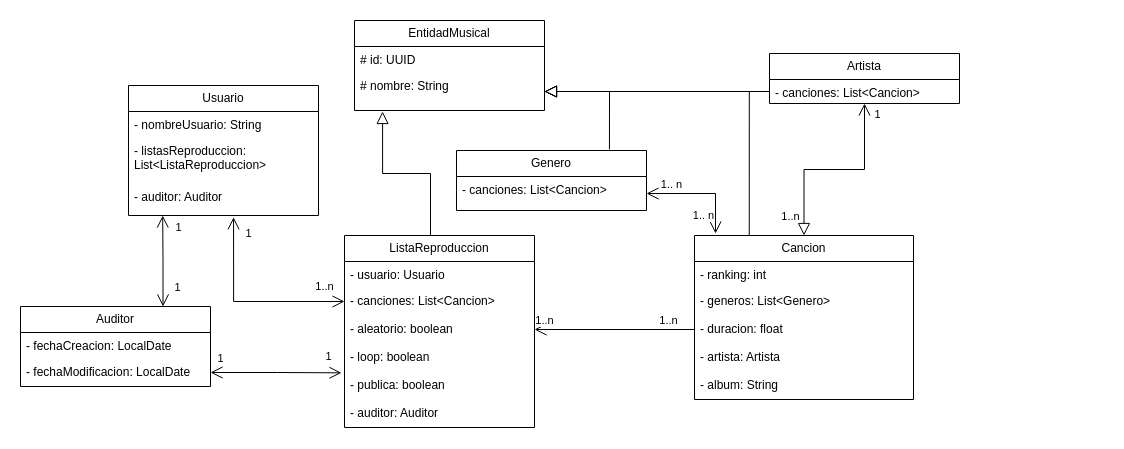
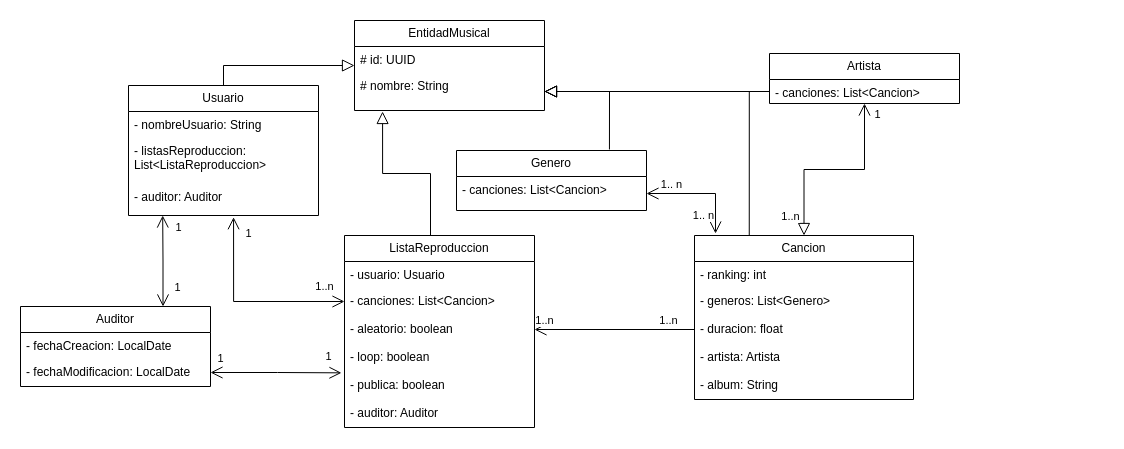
+ <mxCell id="13" value="" style="edgeStyle=orthogonalEdgeStyle;rounded=0;orthogonalLoop=1;jettySize=auto;html=1;entryX=0.5;entryY=0;entryDx=0;entryDy=0;startArrow=block;startFill=0;endSize=10;endArrow=none;endFill=0;startSize=10;" parent="1" source="15" target="2" edge="1"><mxGeometry relative="1" as="geometry" /></mxCell>
